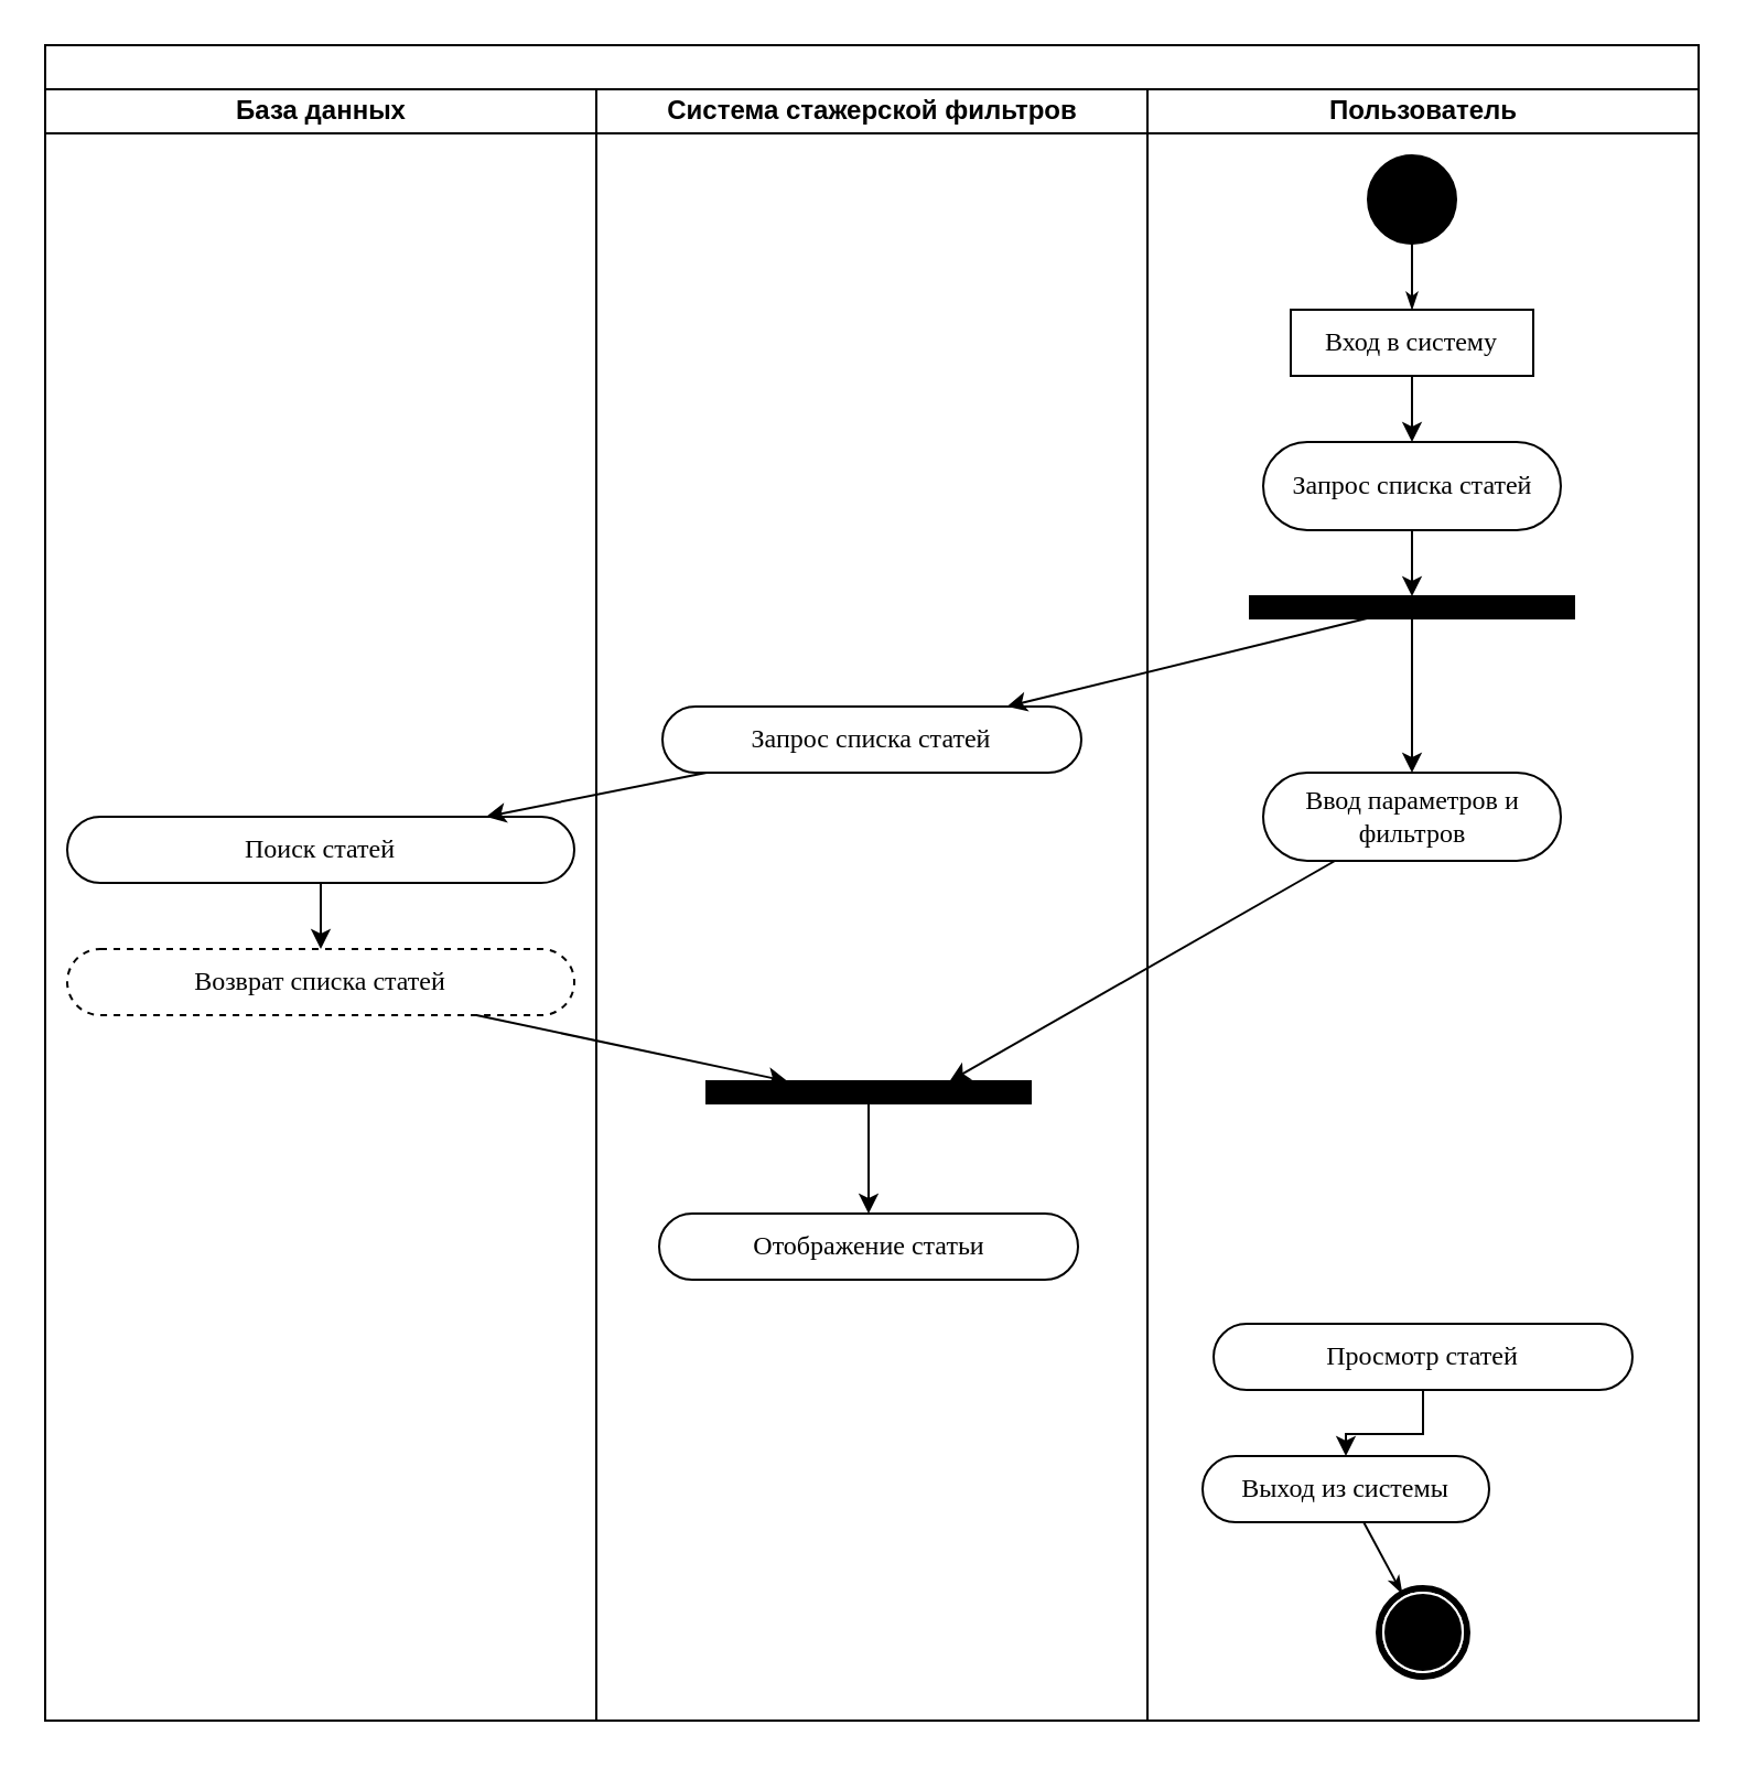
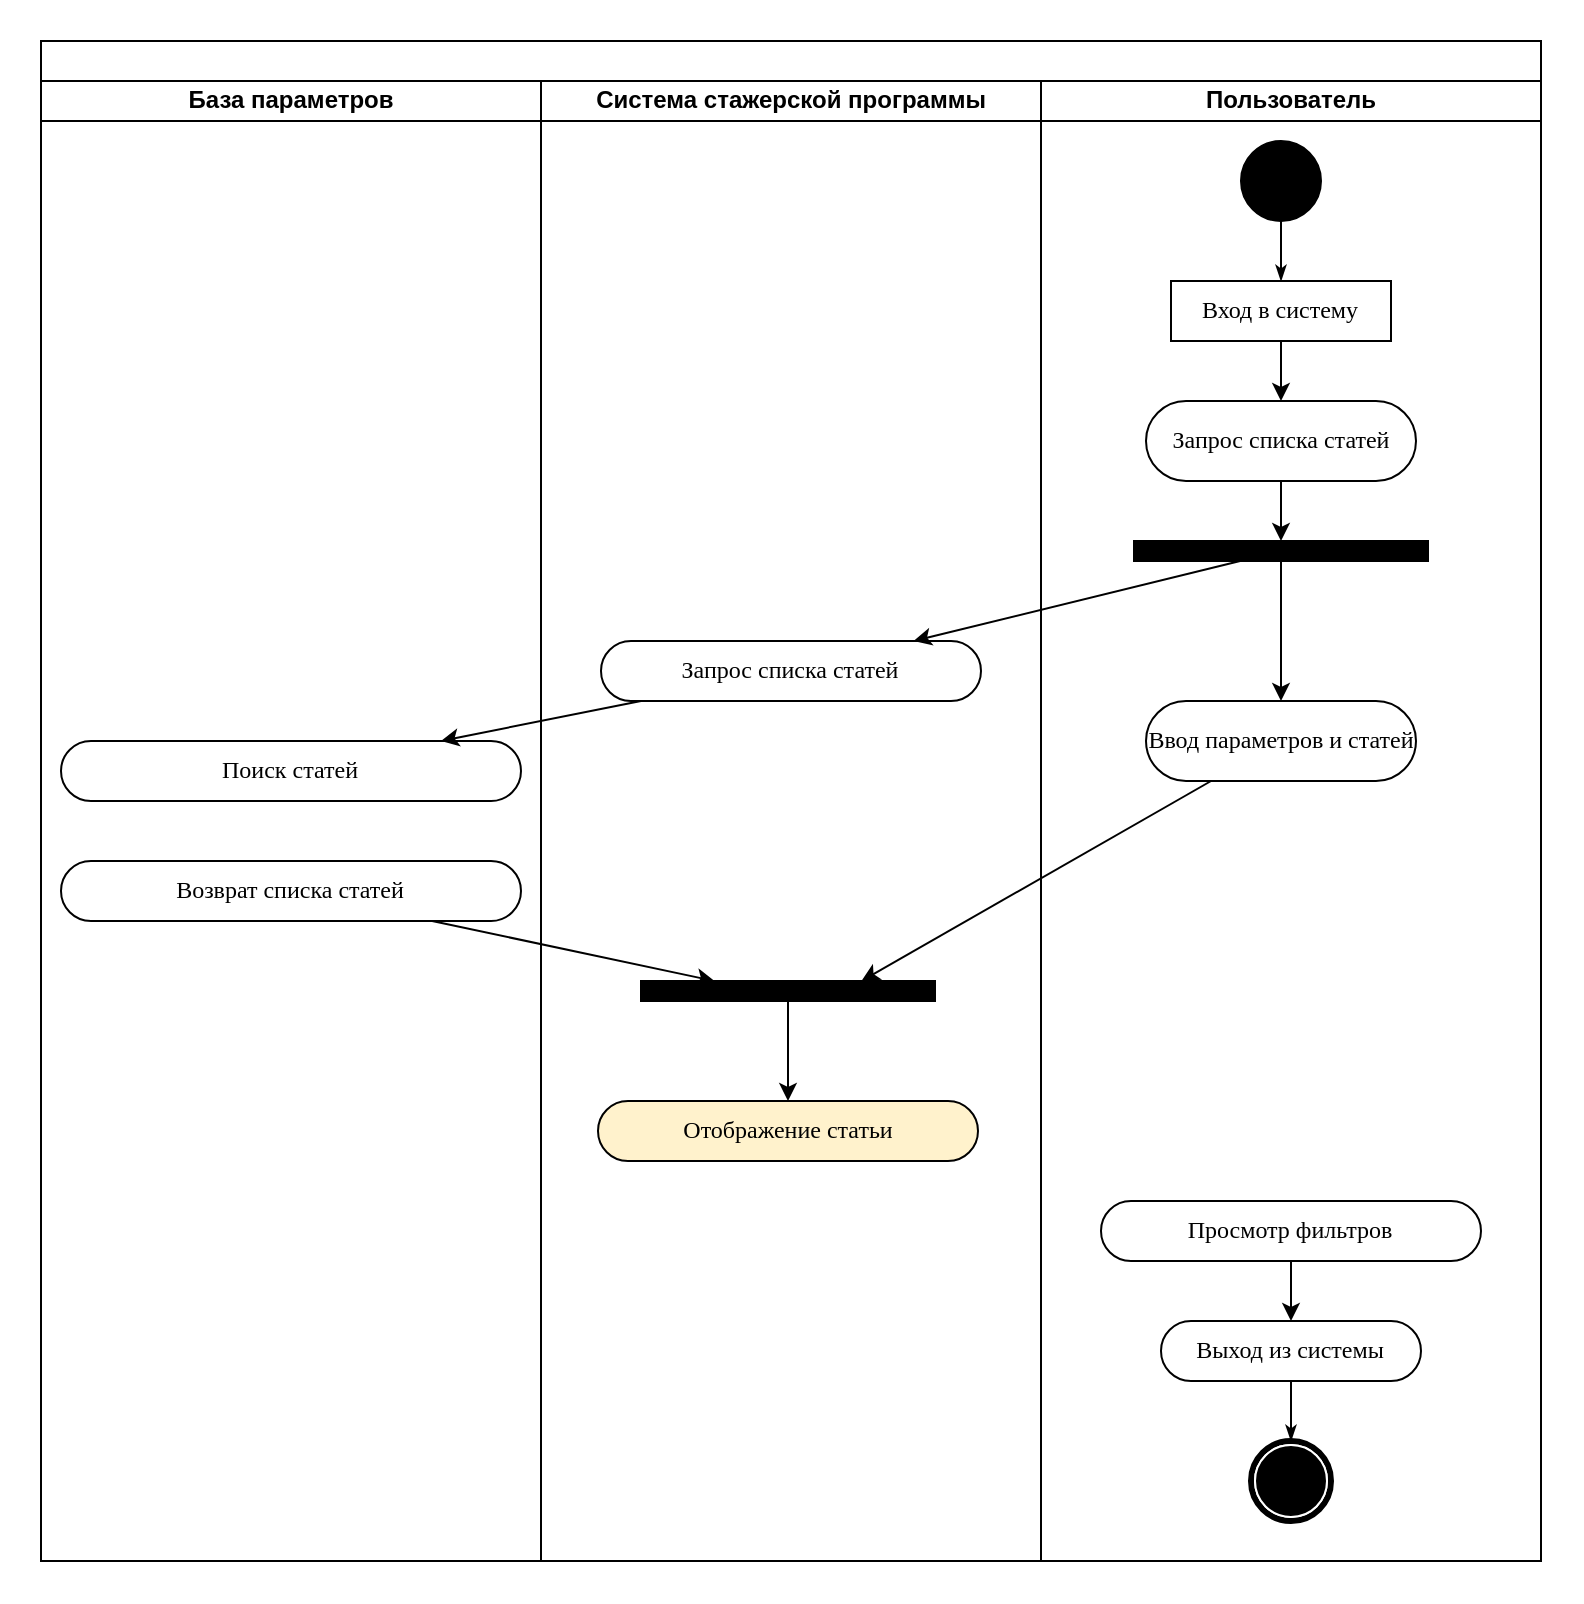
- <mxCell id="3" value="База данных" style="swimlane;html=1;startSize=20;" parent="2" vertex="1"><mxGeometry y="20" width="250" height="740" as="geometry"><mxRectangle y="20" width="40" height="970" as="alternateBounds" /></mxGeometry></mxCell>
+ <mxCell id="3" value="База параметров" style="swimlane;html=1;startSize=20;" parent="2" vertex="1"><mxGeometry y="20" width="250" height="740" as="geometry"><mxRectangle y="20" width="40" height="970" as="alternateBounds" /></mxGeometry></mxCell>
- <mxCell id="7" value="Система стажерской фильтров" style="swimlane;html=1;startSize=20;" parent="2" vertex="1"><mxGeometry x="250" y="20" width="250" height="740" as="geometry" /></mxCell>
+ <mxCell id="7" value="Система стажерской программы" style="swimlane;html=1;startSize=20;" parent="2" vertex="1"><mxGeometry x="250" y="20" width="250" height="740" as="geometry" /></mxCell>
- <mxCell id="17" value="Ввод параметров и фильтров" style="rounded=1;whiteSpace=wrap;html=1;shadow=0;comic=0;labelBackgroundColor=none;strokeWidth=1;fontFamily=Verdana;fontSize=12;align=center;arcSize=50;" parent="12" vertex="1"><mxGeometry x="52.5" y="310" width="135" height="40" as="geometry" /></mxCell>
+ <mxCell id="17" value="Ввод параметров и статей" style="rounded=1;whiteSpace=wrap;html=1;shadow=0;comic=0;labelBackgroundColor=none;strokeWidth=1;fontFamily=Verdana;fontSize=12;align=center;arcSize=50;" parent="12" vertex="1"><mxGeometry x="52.5" y="310" width="135" height="40" as="geometry" /></mxCell>
- <mxCell id="4" style="edgeStyle=orthogonalEdgeStyle;rounded=0;orthogonalLoop=1;jettySize=auto;html=1;" parent="3" source="5" target="6" edge="1"><mxGeometry relative="1" as="geometry" /></mxCell>
- <mxCell id="6" value="Возврат списка статей" style="rounded=1;whiteSpace=wrap;html=1;shadow=0;comic=0;labelBackgroundColor=none;strokeWidth=1;fontFamily=Verdana;fontSize=12;align=center;arcSize=50;dashed=1;" parent="3" vertex="1"><mxGeometry x="10" y="390" width="230" height="30" as="geometry" /></mxCell>
+ <mxCell id="6" value="Возврат списка статей" style="rounded=1;whiteSpace=wrap;html=1;shadow=0;comic=0;labelBackgroundColor=none;strokeWidth=1;fontFamily=Verdana;fontSize=12;align=center;arcSize=50;" parent="3" vertex="1"><mxGeometry x="10" y="390" width="230" height="30" as="geometry" /></mxCell>
- <mxCell id="11" value="Отображение статьи" style="rounded=1;whiteSpace=wrap;html=1;shadow=0;comic=0;labelBackgroundColor=none;strokeWidth=1;fontFamily=Verdana;fontSize=12;align=center;arcSize=50;" parent="7" vertex="1"><mxGeometry x="28.5" y="510" width="190" height="30" as="geometry" /></mxCell>
+ <mxCell id="11" value="Отображение статьи" style="rounded=1;whiteSpace=wrap;html=1;shadow=0;comic=0;labelBackgroundColor=none;strokeWidth=1;fontFamily=Verdana;fontSize=12;align=center;arcSize=50;fillColor=#fff2cc;" parent="7" vertex="1"><mxGeometry x="28.5" y="510" width="190" height="30" as="geometry" /></mxCell>
- <mxCell id="25" value="Просмотр статей" style="rounded=1;whiteSpace=wrap;html=1;shadow=0;comic=0;labelBackgroundColor=none;strokeWidth=1;fontFamily=Verdana;fontSize=12;align=center;arcSize=50;" parent="12" vertex="1"><mxGeometry x="30" y="560" width="190" height="30" as="geometry" /></mxCell>
+ <mxCell id="25" value="Просмотр фильтров" style="rounded=1;whiteSpace=wrap;html=1;shadow=0;comic=0;labelBackgroundColor=none;strokeWidth=1;fontFamily=Verdana;fontSize=12;align=center;arcSize=50;" parent="12" vertex="1"><mxGeometry x="30" y="560" width="190" height="30" as="geometry" /></mxCell>
- <mxCell id="20" value="Выход из системы" style="rounded=1;whiteSpace=wrap;html=1;shadow=0;comic=0;labelBackgroundColor=none;strokeWidth=1;fontFamily=Verdana;fontSize=12;align=center;arcSize=50;" parent="12" vertex="1"><mxGeometry x="25" y="620" width="130" height="30" as="geometry" /></mxCell>
+ <mxCell id="20" value="Выход из системы" style="rounded=1;whiteSpace=wrap;html=1;shadow=0;comic=0;labelBackgroundColor=none;strokeWidth=1;fontFamily=Verdana;fontSize=12;align=center;arcSize=50;" parent="12" vertex="1"><mxGeometry x="60" y="620" width="130" height="30" as="geometry" /></mxCell>
